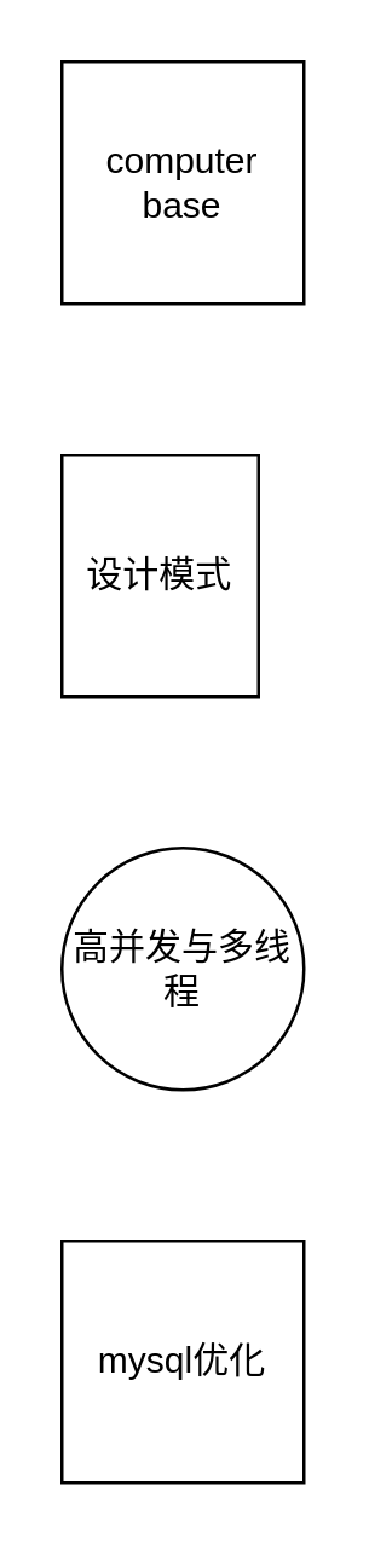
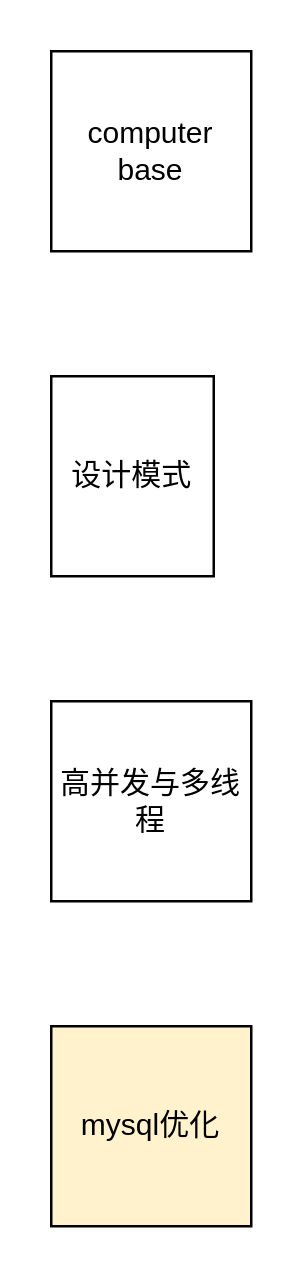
- <mxCell id="4" value="高并发与多线程" style="ellipse;whiteSpace=wrap;html=1;aspect=fixed;" vertex="1" parent="1"><mxGeometry x="20" y="280" width="80" height="80" as="geometry" /></mxCell>
+ <mxCell id="4" value="高并发与多线程" style="whiteSpace=wrap;html=1;aspect=fixed;" vertex="1" parent="1"><mxGeometry x="20" y="280" width="80" height="80" as="geometry" /></mxCell>
- <mxCell id="5" value="mysql优化" style="whiteSpace=wrap;html=1;aspect=fixed;" vertex="1" parent="1"><mxGeometry x="20" y="410" width="80" height="80" as="geometry" /></mxCell>
+ <mxCell id="5" value="mysql优化" style="whiteSpace=wrap;html=1;aspect=fixed;fillColor=#fff2cc;" vertex="1" parent="1"><mxGeometry x="20" y="410" width="80" height="80" as="geometry" /></mxCell>
